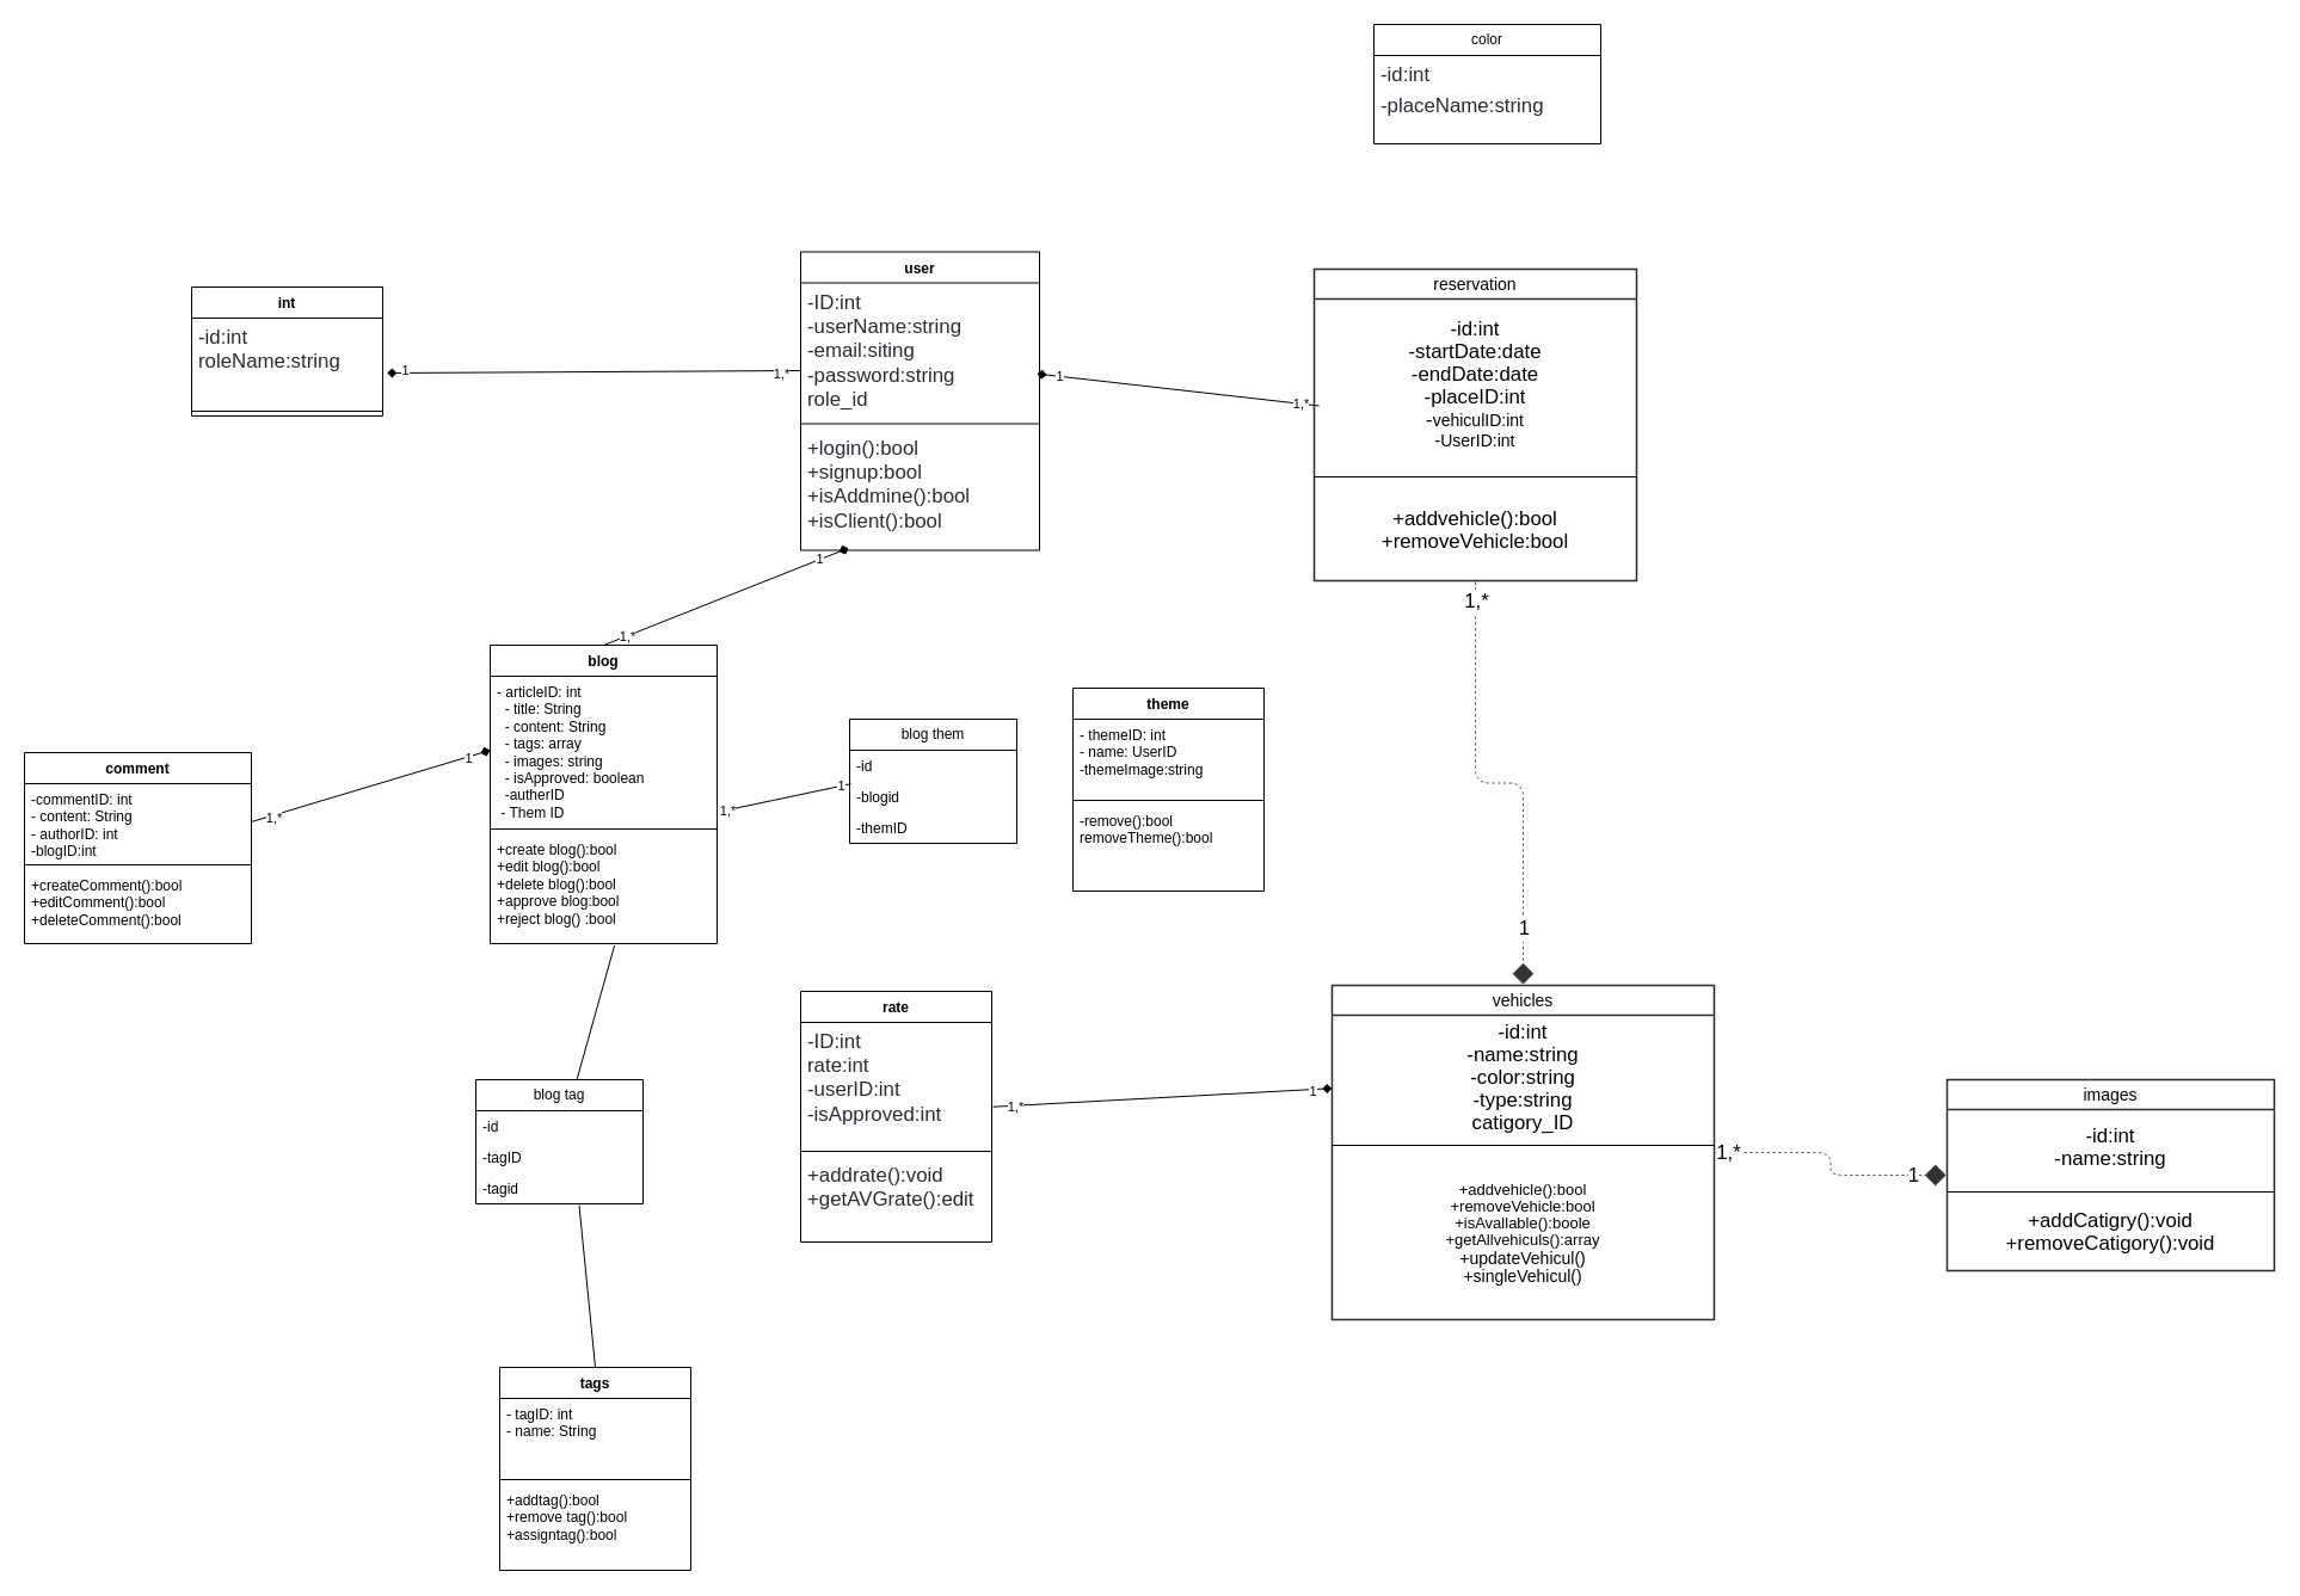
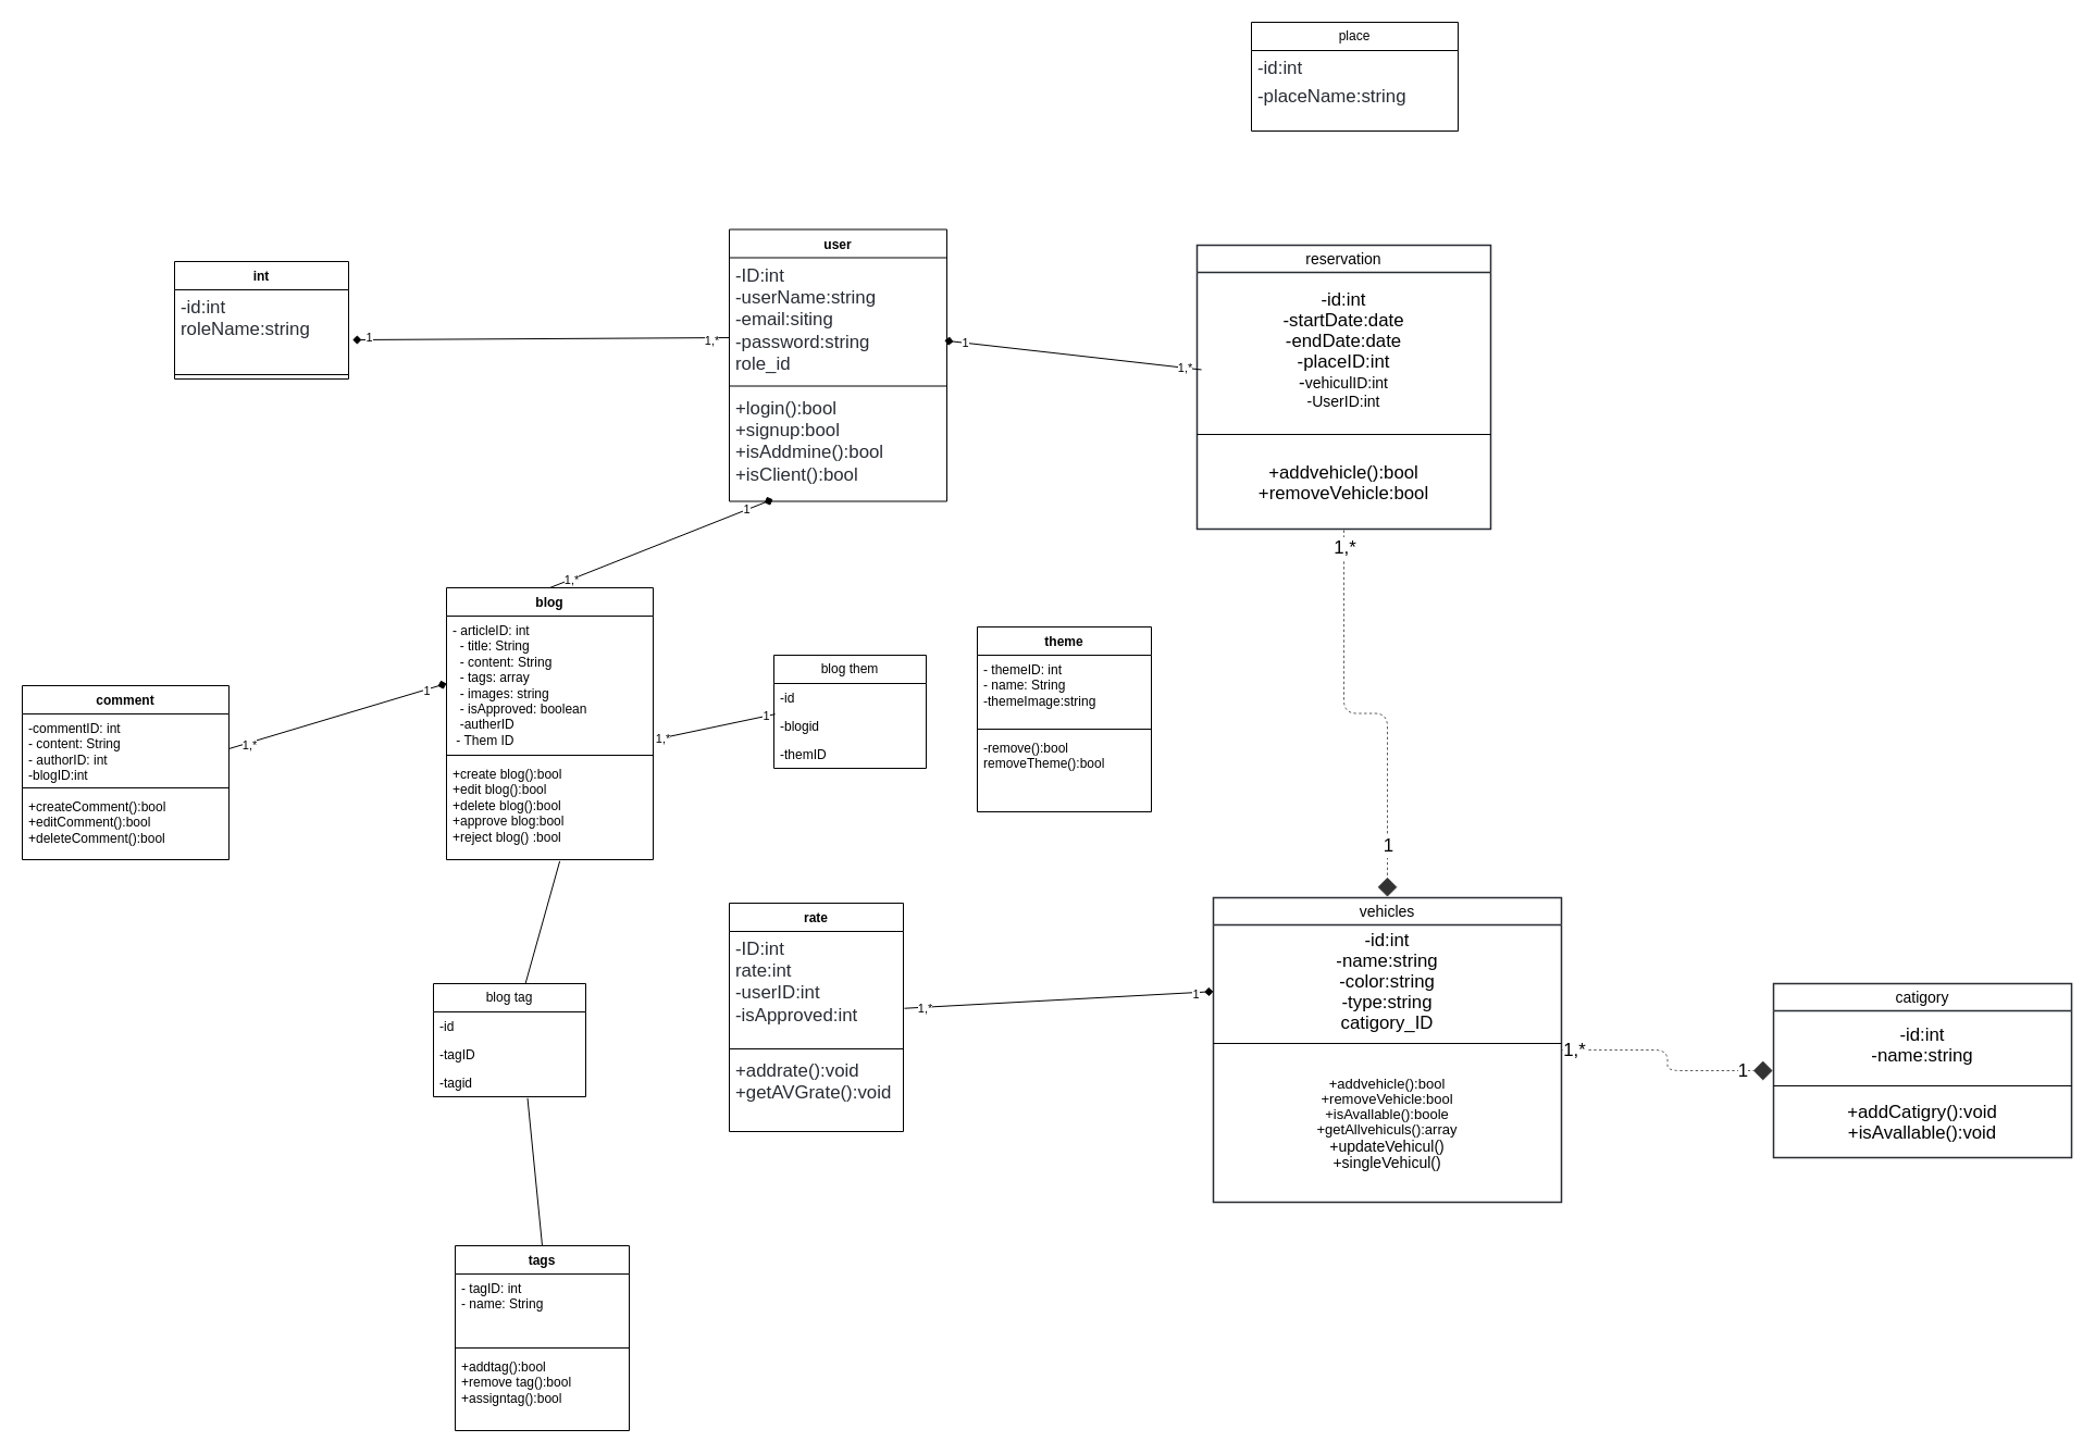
- <mxCell id="20" value="color" style="swimlane;fontStyle=0;childLayout=stackLayout;horizontal=1;startSize=26;fillColor=none;horizontalStack=0;resizeParent=1;resizeParentMax=0;resizeLast=0;collapsible=1;marginBottom=0;whiteSpace=wrap;html=1;" vertex="1" parent="1"><mxGeometry x="1150" y="20" width="190" height="100" as="geometry" /></mxCell>
+ <mxCell id="20" value="place" style="swimlane;fontStyle=0;childLayout=stackLayout;horizontal=1;startSize=26;fillColor=none;horizontalStack=0;resizeParent=1;resizeParentMax=0;resizeLast=0;collapsible=1;marginBottom=0;whiteSpace=wrap;html=1;" vertex="1" parent="1"><mxGeometry x="1150" y="20" width="190" height="100" as="geometry" /></mxCell>
- <mxCell id="58" value="&lt;div&gt;- themeID: int&lt;/div&gt;&lt;div&gt;&lt;span style=&quot;background-color: transparent; color: light-dark(rgb(0, 0, 0), rgb(255, 255, 255));&quot;&gt;- name: UserID&lt;/span&gt;&lt;/div&gt;&lt;div&gt;-themeImage:string&amp;nbsp;&lt;/div&gt;" style="text;strokeColor=none;fillColor=none;align=left;verticalAlign=top;spacingLeft=4;spacingRight=4;overflow=hidden;rotatable=0;points=[[0,0.5],[1,0.5]];portConstraint=eastwest;whiteSpace=wrap;html=1;" vertex="1" parent="57"><mxGeometry y="26" width="160" height="64" as="geometry" /></mxCell>
+ <mxCell id="58" value="&lt;div&gt;- themeID: int&lt;/div&gt;&lt;div&gt;&lt;span style=&quot;background-color: transparent; color: light-dark(rgb(0, 0, 0), rgb(255, 255, 255));&quot;&gt;- name: String&lt;/span&gt;&lt;/div&gt;&lt;div&gt;-themeImage:string&amp;nbsp;&lt;/div&gt;" style="text;strokeColor=none;fillColor=none;align=left;verticalAlign=top;spacingLeft=4;spacingRight=4;overflow=hidden;rotatable=0;points=[[0,0.5],[1,0.5]];portConstraint=eastwest;whiteSpace=wrap;html=1;" vertex="1" parent="57"><mxGeometry y="26" width="160" height="64" as="geometry" /></mxCell>
- <mxCell id="6" value="images" style="html=1;overflow=block;blockSpacing=1;swimlane;childLayout=stackLayout;horizontal=1;horizontalStack=0;resizeParent=1;resizeParentMax=0;resizeLast=0;collapsible=0;fontStyle=0;marginBottom=0;swimlaneFillColor=#ffffff;startSize=25;whiteSpace=wrap;fontSize=14;align=center;spacing=0;strokeColor=#282c33;strokeOpacity=100;fillOpacity=100;fillColor=#ffffff;strokeWidth=1.5;" vertex="1" parent="1"><mxGeometry x="1630" y="904" width="274" height="160" as="geometry" /></mxCell>
+ <mxCell id="6" value="catigory" style="html=1;overflow=block;blockSpacing=1;swimlane;childLayout=stackLayout;horizontal=1;horizontalStack=0;resizeParent=1;resizeParentMax=0;resizeLast=0;collapsible=0;fontStyle=0;marginBottom=0;swimlaneFillColor=#ffffff;startSize=25;whiteSpace=wrap;fontSize=14;align=center;spacing=0;strokeColor=#282c33;strokeOpacity=100;fillOpacity=100;fillColor=#ffffff;strokeWidth=1.5;" vertex="1" parent="1"><mxGeometry x="1630" y="904" width="274" height="160" as="geometry" /></mxCell>
- <mxCell id="33" value="&lt;span data-lucid-content=&quot;{&amp;quot;t&amp;quot;:&amp;quot;+addrate():void\n+getAVGrate():void   &amp;quot;,&amp;quot;m&amp;quot;:[{&amp;quot;s&amp;quot;:0,&amp;quot;n&amp;quot;:&amp;quot;a&amp;quot;,&amp;quot;v&amp;quot;:&amp;quot;center&amp;quot;},{&amp;quot;s&amp;quot;:0,&amp;quot;n&amp;quot;:&amp;quot;s&amp;quot;,&amp;quot;v&amp;quot;:22.444,&amp;quot;e&amp;quot;:37},{&amp;quot;s&amp;quot;:0,&amp;quot;n&amp;quot;:&amp;quot;fsp&amp;quot;,&amp;quot;v&amp;quot;:&amp;quot;ss_presetShapeStyle1_textStyle&amp;quot;,&amp;quot;e&amp;quot;:37},{&amp;quot;s&amp;quot;:0,&amp;quot;n&amp;quot;:&amp;quot;fsp2&amp;quot;,&amp;quot;v&amp;quot;:&amp;quot;ss_presetShapeStyle1_textStyle&amp;quot;,&amp;quot;e&amp;quot;:37},{&amp;quot;s&amp;quot;:16,&amp;quot;n&amp;quot;:&amp;quot;a&amp;quot;,&amp;quot;v&amp;quot;:&amp;quot;center&amp;quot;}]}&quot; data-lucid-type=&quot;application/vnd.lucid.text&quot;&gt;&lt;span style=&quot;color:#282c33;font-size:16.833px;&quot;&gt;+addrate():void&lt;br&gt;&lt;/span&gt;&lt;span style=&quot;color:#282c33;font-size:16.833px;&quot;&gt;+getAVGrate():edit&amp;nbsp; &amp;nbsp;&lt;/span&gt;&lt;/span&gt;" style="text;strokeColor=none;fillColor=none;align=left;verticalAlign=top;spacingLeft=4;spacingRight=4;overflow=hidden;rotatable=0;points=[[0,0.5],[1,0.5]];portConstraint=eastwest;whiteSpace=wrap;html=1;" vertex="1" parent="30"><mxGeometry y="138" width="160" height="72" as="geometry" /></mxCell>
+ <mxCell id="33" value="&lt;span data-lucid-content=&quot;{&amp;quot;t&amp;quot;:&amp;quot;+addrate():void\n+getAVGrate():void   &amp;quot;,&amp;quot;m&amp;quot;:[{&amp;quot;s&amp;quot;:0,&amp;quot;n&amp;quot;:&amp;quot;a&amp;quot;,&amp;quot;v&amp;quot;:&amp;quot;center&amp;quot;},{&amp;quot;s&amp;quot;:0,&amp;quot;n&amp;quot;:&amp;quot;s&amp;quot;,&amp;quot;v&amp;quot;:22.444,&amp;quot;e&amp;quot;:37},{&amp;quot;s&amp;quot;:0,&amp;quot;n&amp;quot;:&amp;quot;fsp&amp;quot;,&amp;quot;v&amp;quot;:&amp;quot;ss_presetShapeStyle1_textStyle&amp;quot;,&amp;quot;e&amp;quot;:37},{&amp;quot;s&amp;quot;:0,&amp;quot;n&amp;quot;:&amp;quot;fsp2&amp;quot;,&amp;quot;v&amp;quot;:&amp;quot;ss_presetShapeStyle1_textStyle&amp;quot;,&amp;quot;e&amp;quot;:37},{&amp;quot;s&amp;quot;:16,&amp;quot;n&amp;quot;:&amp;quot;a&amp;quot;,&amp;quot;v&amp;quot;:&amp;quot;center&amp;quot;}]}&quot; data-lucid-type=&quot;application/vnd.lucid.text&quot;&gt;&lt;span style=&quot;color:#282c33;font-size:16.833px;&quot;&gt;+addrate():void&lt;br&gt;&lt;/span&gt;&lt;span style=&quot;color:#282c33;font-size:16.833px;&quot;&gt;+getAVGrate():void&amp;nbsp; &amp;nbsp;&lt;/span&gt;&lt;/span&gt;" style="text;strokeColor=none;fillColor=none;align=left;verticalAlign=top;spacingLeft=4;spacingRight=4;overflow=hidden;rotatable=0;points=[[0,0.5],[1,0.5]];portConstraint=eastwest;whiteSpace=wrap;html=1;" vertex="1" parent="30"><mxGeometry y="138" width="160" height="72" as="geometry" /></mxCell>
- <mxCell id="9" value="&lt;div style=&quot;display: flex; justify-content: center; text-align: center; align-items: baseline; font-size: 0; line-height: 1.25;margin-top: -2px;&quot;&gt;&lt;span&gt;&lt;span style=&quot;font-size:16.8px;&quot;&gt;+addCatigry():void&#10;&lt;/span&gt;&lt;/span&gt;&lt;/div&gt;&lt;div style=&quot;display: flex; justify-content: center; text-align: center; align-items: baseline; font-size: 0; line-height: 1.25;margin-top: -2px;&quot;&gt;&lt;span&gt;&lt;span style=&quot;font-size:16.8px;&quot;&gt;+removeCatigory():void&lt;/span&gt;&lt;/span&gt;&lt;/div&gt;" style="part=1;resizeHeight=0;strokeColor=none;fillColor=none;align=left;verticalAlign=middle;spacingLeft=4;spacingRight=4;rotatable=0;points=[[0,0.5],[1,0.5]];portConstraint=eastwest;swimlaneFillColor=#ffffff;strokeOpacity=100;fillOpacity=100;whiteSpace=wrap;overflow=block;blockSpacing=1;html=1;fontSize=13;" vertex="1" parent="6"><mxGeometry y="98" width="274" height="62" as="geometry" /></mxCell>
+ <mxCell id="9" value="&lt;div style=&quot;display: flex; justify-content: center; text-align: center; align-items: baseline; font-size: 0; line-height: 1.25;margin-top: -2px;&quot;&gt;&lt;span&gt;&lt;span style=&quot;font-size:16.8px;&quot;&gt;+addCatigry():void&#10;&lt;/span&gt;&lt;/span&gt;&lt;/div&gt;&lt;div style=&quot;display: flex; justify-content: center; text-align: center; align-items: baseline; font-size: 0; line-height: 1.25;margin-top: -2px;&quot;&gt;&lt;span&gt;&lt;span style=&quot;font-size:16.8px;&quot;&gt;+isAvallable():void&lt;/span&gt;&lt;/span&gt;&lt;/div&gt;" style="part=1;resizeHeight=0;strokeColor=none;fillColor=none;align=left;verticalAlign=middle;spacingLeft=4;spacingRight=4;rotatable=0;points=[[0,0.5],[1,0.5]];portConstraint=eastwest;swimlaneFillColor=#ffffff;strokeOpacity=100;fillOpacity=100;whiteSpace=wrap;overflow=block;blockSpacing=1;html=1;fontSize=13;" vertex="1" parent="6"><mxGeometry y="98" width="274" height="62" as="geometry" /></mxCell>
